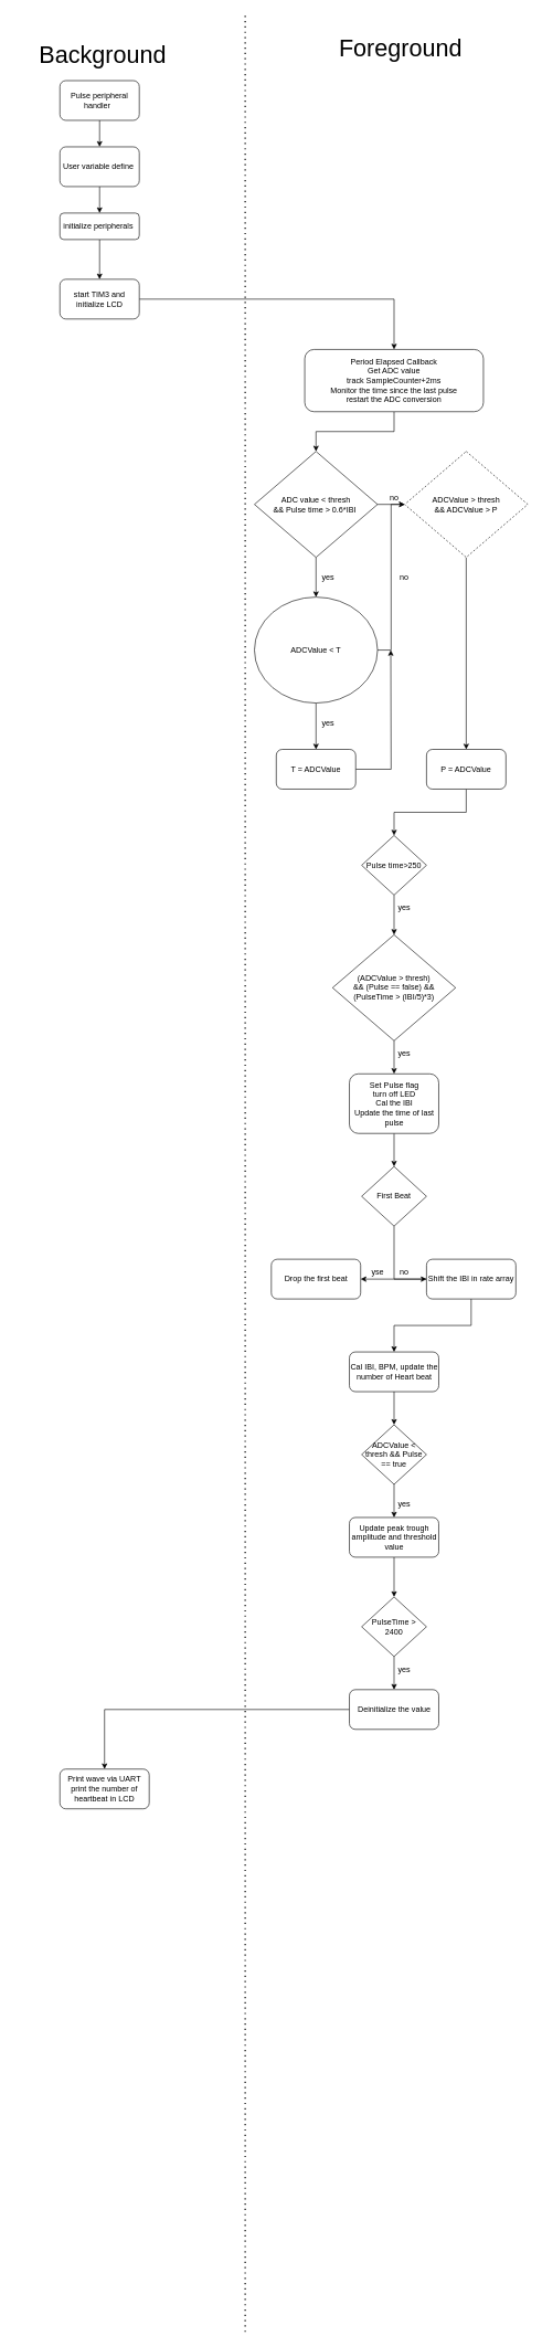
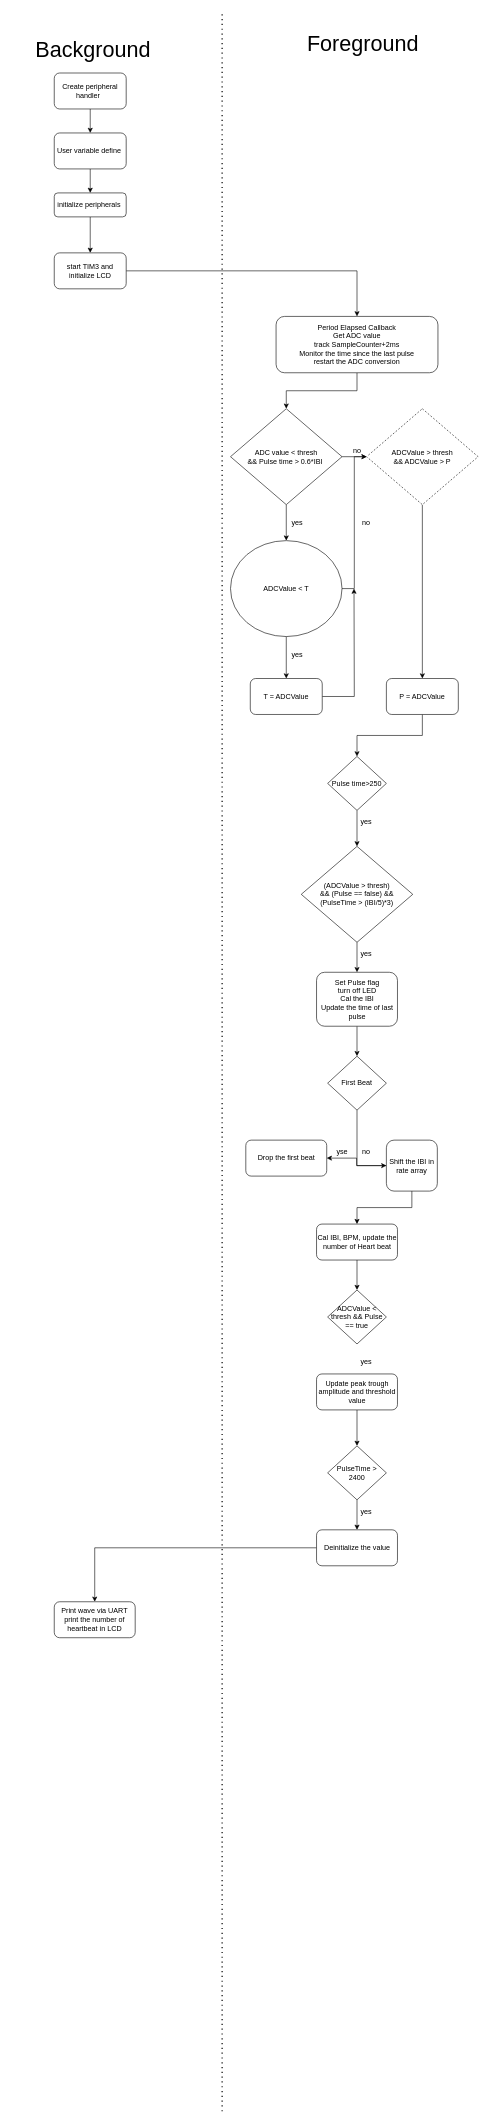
- <mxCell id="6" value="Pulse peripheral handler&amp;nbsp;&amp;nbsp;" style="rounded=1;whiteSpace=wrap;html=1;" vertex="1" parent="1"><mxGeometry x="90" y="120" width="120" height="60" as="geometry" /></mxCell>
+ <mxCell id="6" value="Create peripheral handler&amp;nbsp;&amp;nbsp;" style="rounded=1;whiteSpace=wrap;html=1;" vertex="1" parent="1"><mxGeometry x="90" y="120" width="120" height="60" as="geometry" /></mxCell>
- <mxCell id="43" value="Shift the IBI in rate array" style="rounded=1;whiteSpace=wrap;html=1;" vertex="1" parent="1"><mxGeometry x="644" y="1900" width="135" height="60" as="geometry" /></mxCell>
+ <mxCell id="43" value="Shift the IBI in rate array" style="rounded=1;whiteSpace=wrap;html=1;" vertex="1" parent="1"><mxGeometry x="644" y="1900" width="85" height="85" as="geometry" /></mxCell>
- <mxCell id="49" value="" style="edgeStyle=orthogonalEdgeStyle;rounded=0;orthogonalLoop=1;jettySize=auto;html=1;" edge="1" parent="1" source="50" target="52"><mxGeometry relative="1" as="geometry" /></mxCell>
